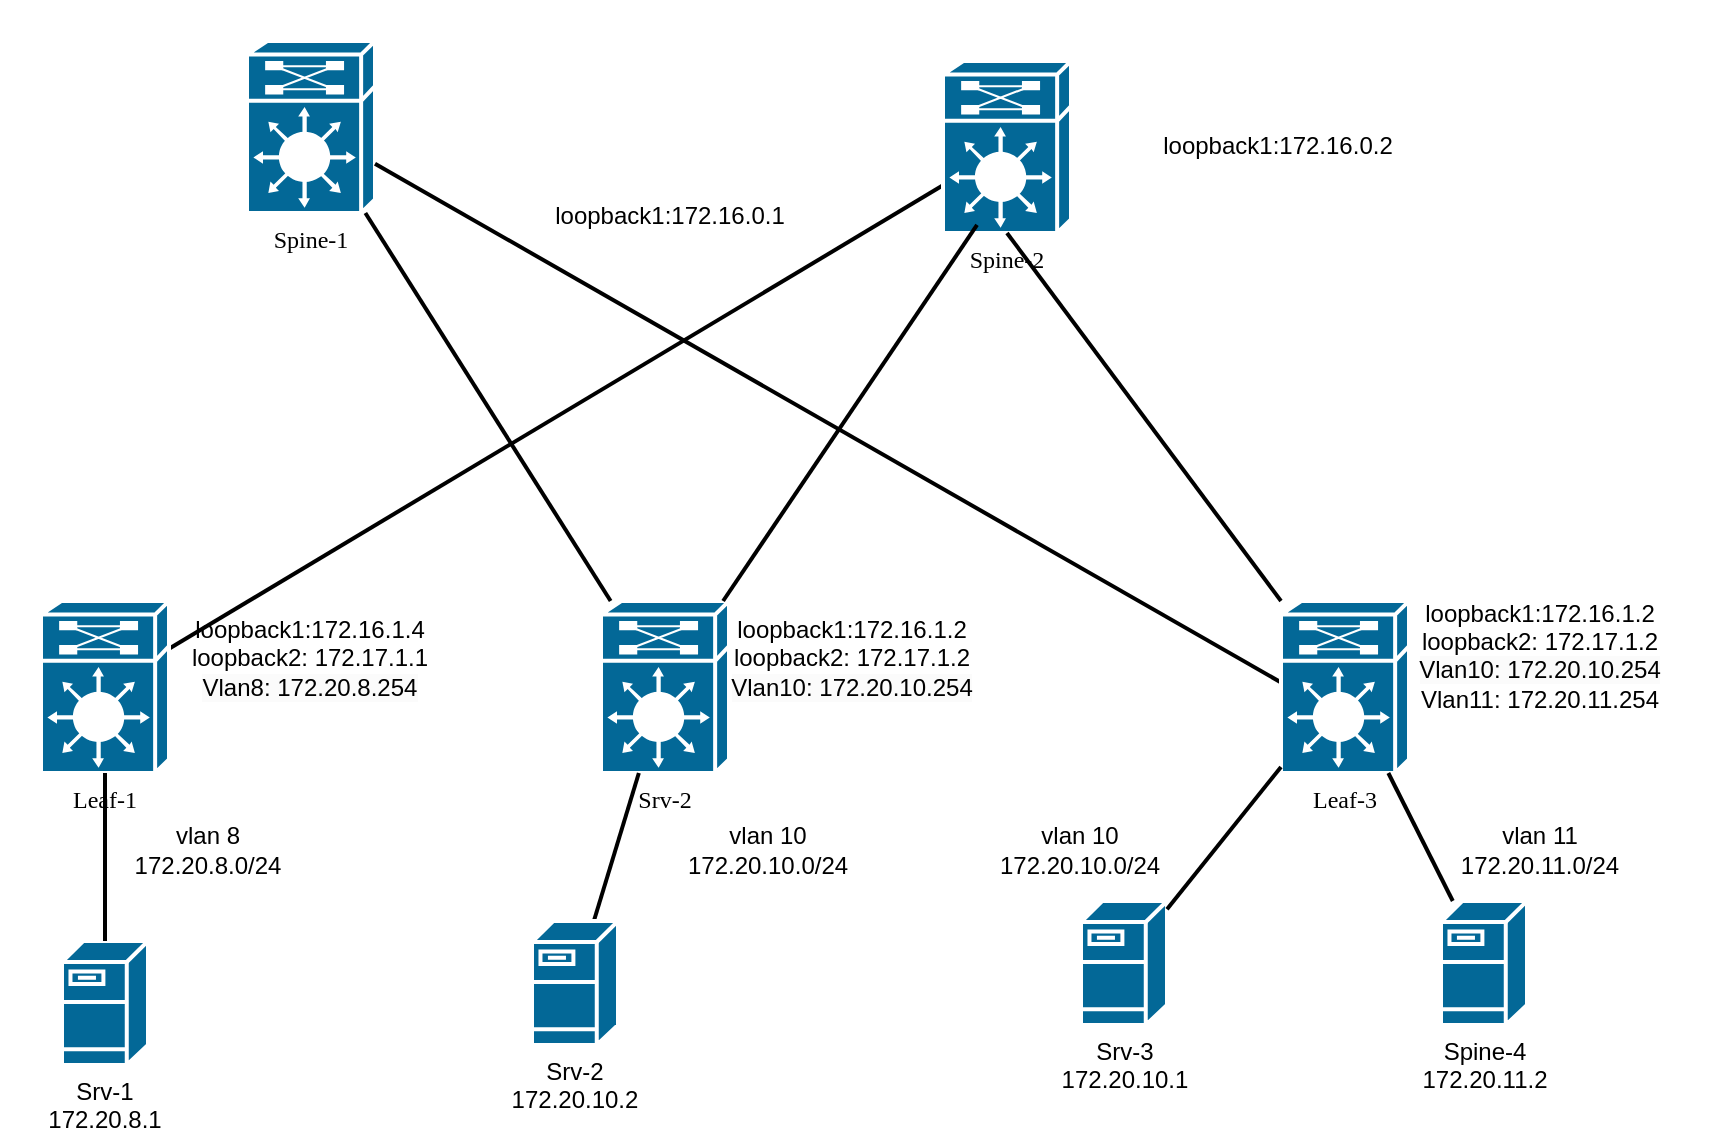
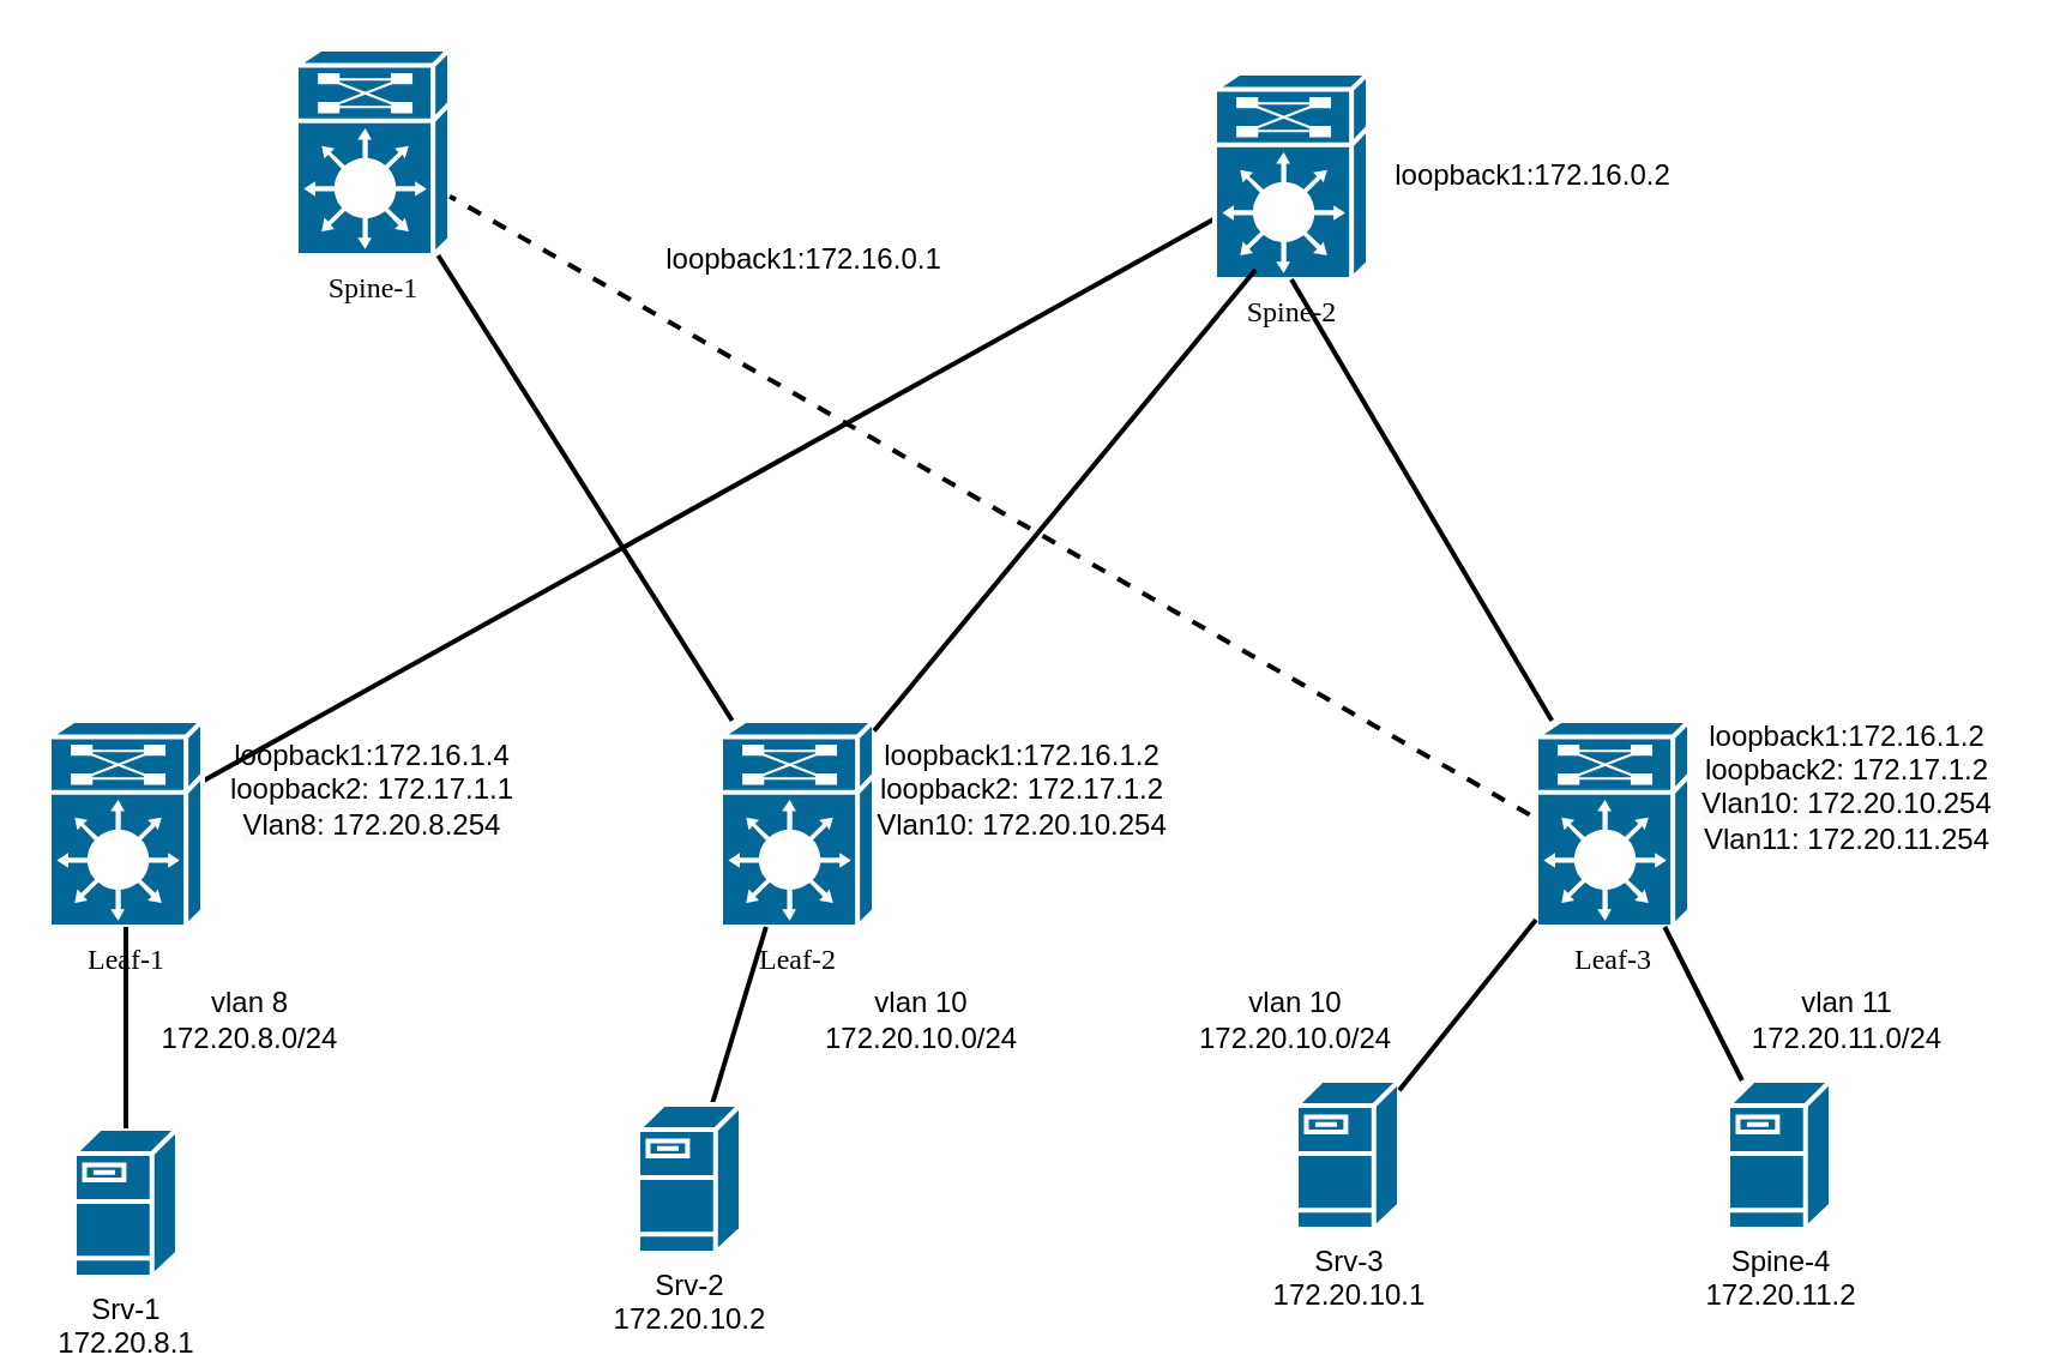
- <mxCell id="4" value="Spine-2" style="shape=mxgraph.cisco.misc.route_switch_processor;html=1;dashed=0;fillColor=#036897;strokeColor=#ffffff;strokeWidth=2;verticalLabelPosition=bottom;verticalAlign=top;rounded=1;shadow=0;comic=0;fontFamily=Verdana;fontSize=12;" parent="1" vertex="1"><mxGeometry x="471" y="30" width="64" height="86" as="geometry" /></mxCell>
+ <mxCell id="4" value="Spine-2" style="shape=mxgraph.cisco.misc.route_switch_processor;html=1;dashed=0;fillColor=#036897;strokeColor=#ffffff;strokeWidth=2;verticalLabelPosition=bottom;verticalAlign=top;rounded=1;shadow=0;comic=0;fontFamily=Verdana;fontSize=12;" parent="1" vertex="1"><mxGeometry x="506" y="30" width="64" height="86" as="geometry" /></mxCell>
- <mxCell id="7" style="edgeStyle=none;html=1;labelBackgroundColor=none;startFill=0;endArrow=none;endFill=0;strokeWidth=2;fontFamily=Verdana;fontSize=12;exitX=0.609;exitY=0.733;exitDx=0;exitDy=0;exitPerimeter=0;" parent="1" source="8" target="2" edge="1"><mxGeometry relative="1" as="geometry" /></mxCell>
+ <mxCell id="7" style="edgeStyle=none;html=1;labelBackgroundColor=none;startFill=0;endArrow=none;endFill=0;strokeWidth=2;fontFamily=Verdana;fontSize=12;exitX=0.609;exitY=0.733;exitDx=0;exitDy=0;exitPerimeter=0;dashed=1;" parent="1" source="8" target="2" edge="1"><mxGeometry relative="1" as="geometry" /></mxCell>
- <mxCell id="6" value="Srv-2" style="shape=mxgraph.cisco.misc.route_switch_processor;html=1;dashed=0;fillColor=#036897;strokeColor=#ffffff;strokeWidth=2;verticalLabelPosition=bottom;verticalAlign=top;rounded=1;shadow=0;comic=0;fontFamily=Verdana;fontSize=12;" parent="1" vertex="1"><mxGeometry x="300" y="300" width="64" height="86" as="geometry" /></mxCell>
+ <mxCell id="6" value="Leaf-2" style="shape=mxgraph.cisco.misc.route_switch_processor;html=1;dashed=0;fillColor=#036897;strokeColor=#ffffff;strokeWidth=2;verticalLabelPosition=bottom;verticalAlign=top;rounded=1;shadow=0;comic=0;fontFamily=Verdana;fontSize=12;" parent="1" vertex="1"><mxGeometry x="300" y="300" width="64" height="86" as="geometry" /></mxCell>
